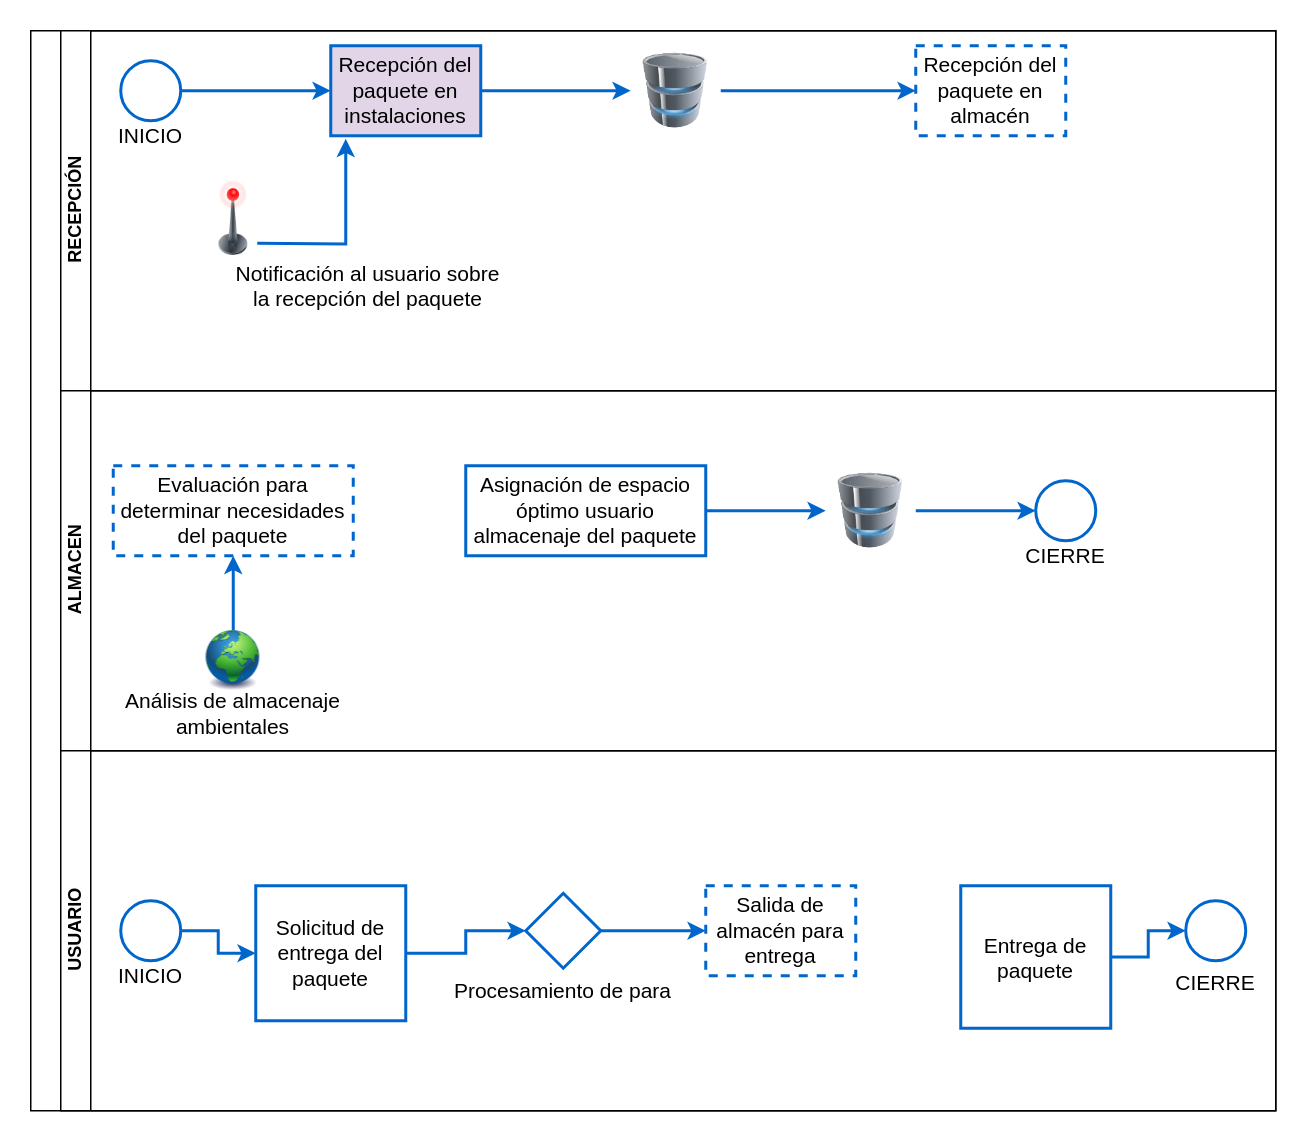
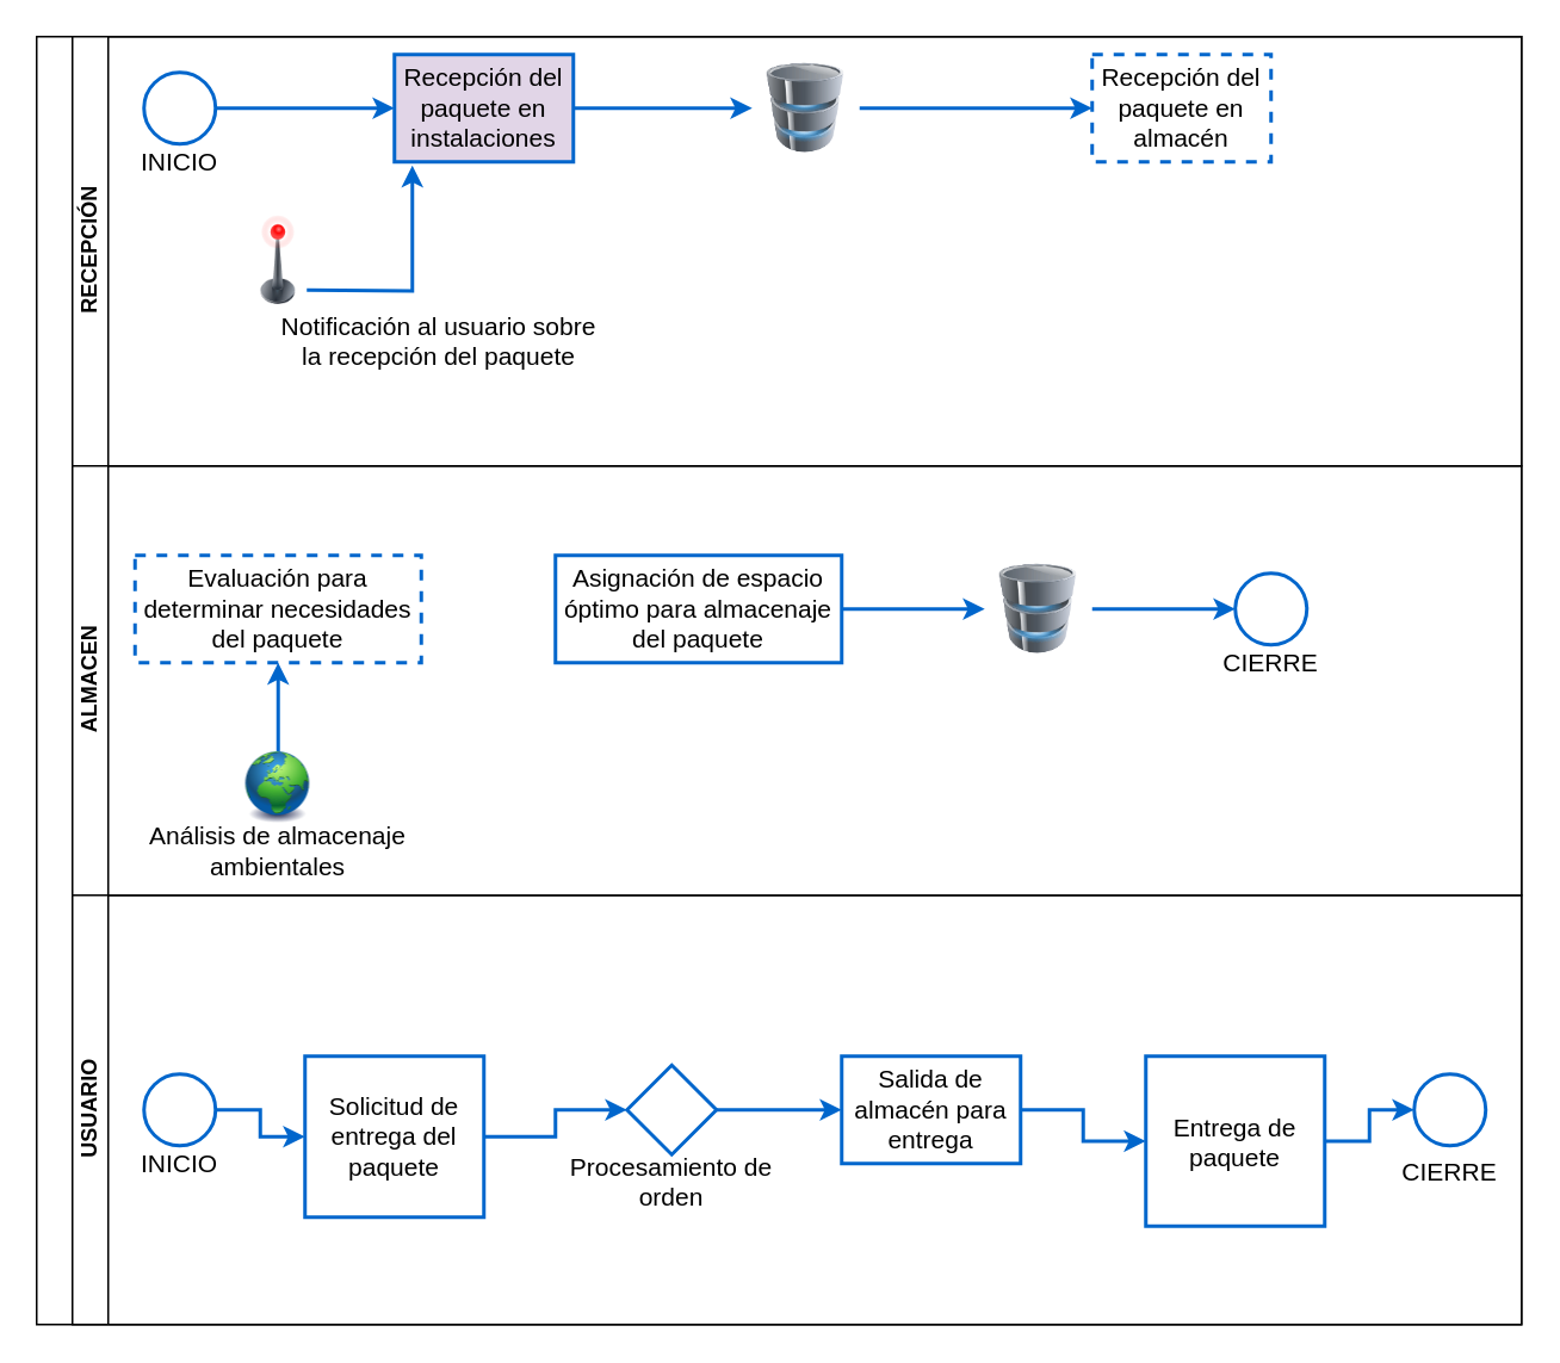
- <mxCell id="21" value="Asignación de espacio óptimo usuario almacenaje del paquete" style="rounded=0;whiteSpace=wrap;html=1;fontFamily=Helvetica;fontSize=14;fontColor=#000000;align=center;strokeColor=#0066CC;strokeWidth=2;" vertex="1" parent="15"><mxGeometry x="270" y="50" width="160" height="60" as="geometry" /></mxCell>
+ <mxCell id="21" value="Asignación de espacio óptimo para almacenaje del paquete" style="rounded=0;whiteSpace=wrap;html=1;fontFamily=Helvetica;fontSize=14;fontColor=#000000;align=center;strokeColor=#0066CC;strokeWidth=2;" vertex="1" parent="15"><mxGeometry x="270" y="50" width="160" height="60" as="geometry" /></mxCell>
- <mxCell id="32" value="Salida de almacén para entrega" style="rounded=0;whiteSpace=wrap;html=1;fontFamily=Helvetica;fontSize=14;fontColor=#000000;align=center;strokeColor=#0066CC;strokeWidth=2;dashed=1;" vertex="1" parent="26"><mxGeometry x="430" y="90" width="100" height="60" as="geometry" /></mxCell>
+ <mxCell id="32" value="Salida de almacén para entrega" style="rounded=0;whiteSpace=wrap;html=1;fontFamily=Helvetica;fontSize=14;fontColor=#000000;align=center;strokeColor=#0066CC;strokeWidth=2;" vertex="1" parent="26"><mxGeometry x="430" y="90" width="100" height="60" as="geometry" /></mxCell>
+ <mxCell id="28" style="edgeStyle=orthogonalEdgeStyle;rounded=0;orthogonalLoop=1;jettySize=auto;html=1;entryX=0;entryY=0.5;entryDx=0;entryDy=0;strokeColor=#0066CC;strokeWidth=2;fontSize=14;" edge="1" parent="26" source="32" target="33"><mxGeometry relative="1" as="geometry" /></mxCell>
- <mxCell id="40" value="Procesamiento de para" style="text;html=1;strokeColor=none;fillColor=none;align=center;verticalAlign=middle;whiteSpace=wrap;rounded=0;fontSize=14;" vertex="1" parent="26"><mxGeometry x="260" y="150" width="150" height="20" as="geometry" /></mxCell>
+ <mxCell id="40" value="Procesamiento de orden" style="text;html=1;strokeColor=none;fillColor=none;align=center;verticalAlign=middle;whiteSpace=wrap;rounded=0;fontSize=14;" vertex="1" parent="26"><mxGeometry x="260" y="150" width="150" height="20" as="geometry" /></mxCell>
